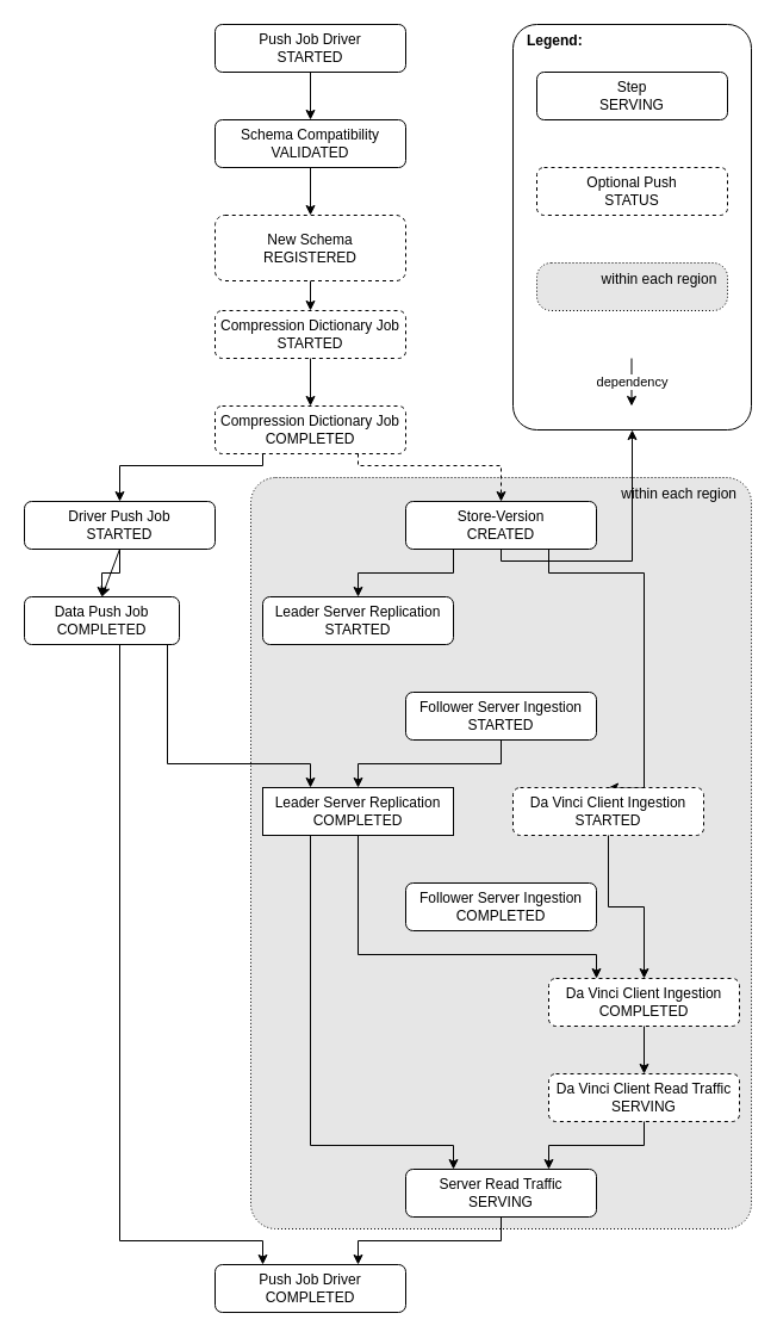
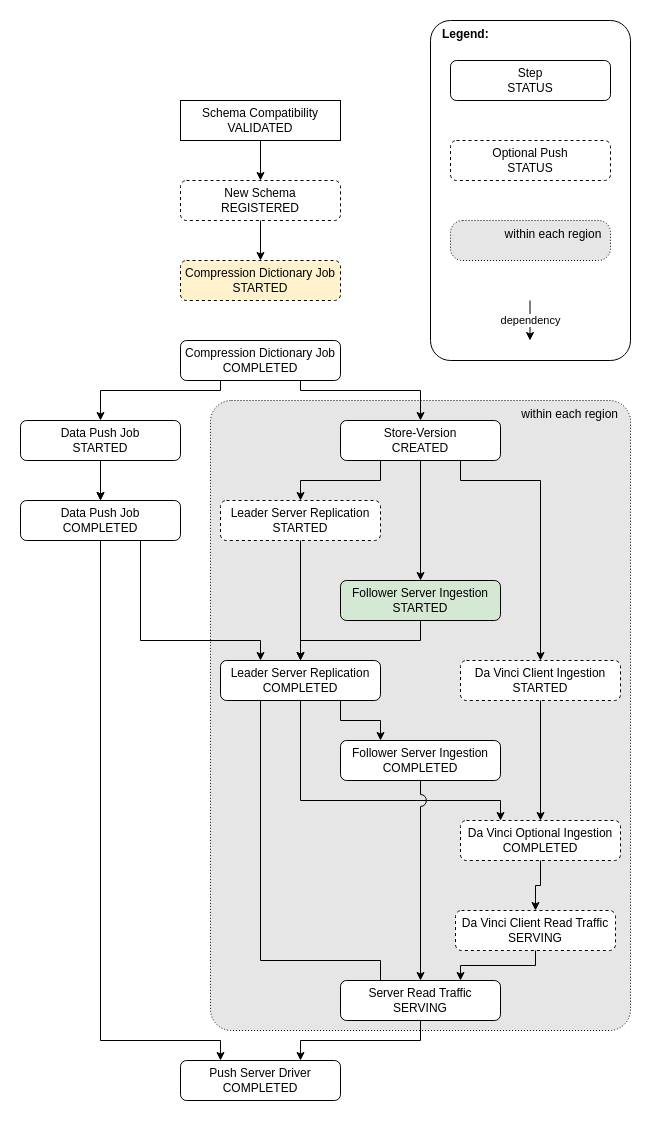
- <mxCell id="3" value="Push Job Driver&lt;br&gt;STARTED" style="whiteSpace=wrap;html=1;imageAspect=1;resizeHeight=0;resizable=1;rounded=1;" vertex="1" parent="1"><mxGeometry x="180" y="20" width="160" height="40" as="geometry" /></mxCell>
- <mxCell id="4" value="" style="endArrow=classic;html=1;rounded=0;exitX=0.5;exitY=1;exitDx=0;exitDy=0;entryX=0.5;entryY=0;entryDx=0;entryDy=0;" edge="1" parent="1" source="3" target="7"><mxGeometry width="50" height="50" relative="1" as="geometry"><mxPoint x="70" y="240" as="sourcePoint" /><mxPoint x="140" y="240" as="targetPoint" /></mxGeometry></mxCell>
- <mxCell id="44" value="Step&lt;br&gt;SERVING" style="whiteSpace=wrap;html=1;imageAspect=1;resizeHeight=0;resizable=1;rounded=1;" vertex="1" parent="1"><mxGeometry x="450" y="60" width="160" height="40" as="geometry" /></mxCell>
+ <mxCell id="44" value="Step&lt;br&gt;STATUS" style="whiteSpace=wrap;html=1;imageAspect=1;resizeHeight=0;resizable=1;rounded=1;" vertex="1" parent="1"><mxGeometry x="450" y="60" width="160" height="40" as="geometry" /></mxCell>
- <mxCell id="7" value="Schema Compatibility&lt;br&gt;VALIDATED" style="whiteSpace=wrap;html=1;rounded=1;" vertex="1" parent="1"><mxGeometry x="180" y="100" width="160" height="40" as="geometry" /></mxCell>
+ <mxCell id="7" value="Schema Compatibility&lt;br&gt;VALIDATED" style="whiteSpace=wrap;html=1;rounded=0;" vertex="1" parent="1"><mxGeometry x="180" y="100" width="160" height="40" as="geometry" /></mxCell>
- <mxCell id="5" value="New Schema&lt;br&gt;REGISTERED" style="whiteSpace=wrap;html=1;dashed=1;rounded=1;" vertex="1" parent="1"><mxGeometry x="180" y="180" width="160" height="55" as="geometry" /></mxCell>
+ <mxCell id="5" value="New Schema&lt;br&gt;REGISTERED" style="whiteSpace=wrap;html=1;dashed=1;rounded=1;" vertex="1" parent="1"><mxGeometry x="180" y="180" width="160" height="40" as="geometry" /></mxCell>
- <mxCell id="9" value="Compression Dictionary Job&lt;br&gt;STARTED" style="whiteSpace=wrap;html=1;dashed=1;rounded=1;" vertex="1" parent="1"><mxGeometry x="180" y="260" width="160" height="40" as="geometry" /></mxCell>
+ <mxCell id="9" value="Compression Dictionary Job&lt;br&gt;STARTED" style="whiteSpace=wrap;html=1;dashed=1;rounded=1;fillColor=#fff2cc;" vertex="1" parent="1"><mxGeometry x="180" y="260" width="160" height="40" as="geometry" /></mxCell>
- <mxCell id="10" value="" style="endArrow=classic;html=1;rounded=0;exitX=0.5;exitY=1;exitDx=0;exitDy=0;entryX=0.5;entryY=0;entryDx=0;entryDy=0;" edge="1" parent="1" source="9" target="11"><mxGeometry width="50" height="50" relative="1" as="geometry"><mxPoint x="260" y="460" as="sourcePoint" /><mxPoint x="140" y="600" as="targetPoint" /></mxGeometry></mxCell>
- <mxCell id="11" value="Compression Dictionary Job&lt;br&gt;COMPLETED" style="whiteSpace=wrap;html=1;dashed=1;rounded=1;" vertex="1" parent="1"><mxGeometry x="180" y="340" width="160" height="40" as="geometry" /></mxCell>
+ <mxCell id="11" value="Compression Dictionary Job&lt;br&gt;COMPLETED" style="whiteSpace=wrap;html=1;dashed=0;rounded=1;" vertex="1" parent="1"><mxGeometry x="180" y="340" width="160" height="40" as="geometry" /></mxCell>
- <mxCell id="18" value="" style="endArrow=classic;html=1;rounded=0;exitX=0.75;exitY=1;exitDx=0;exitDy=0;edgeStyle=orthogonalEdgeStyle;dashed=1;" edge="1" parent="1" source="11" target="17"><mxGeometry width="50" height="50" relative="1" as="geometry"><mxPoint x="270" y="590" as="sourcePoint" /><mxPoint x="110" y="630" as="targetPoint" /><Array as="points"><mxPoint x="300" y="390" /><mxPoint x="420" y="390" /></Array></mxGeometry></mxCell>
+ <mxCell id="18" value="" style="endArrow=classic;html=1;rounded=0;exitX=0.75;exitY=1;exitDx=0;exitDy=0;edgeStyle=orthogonalEdgeStyle;" edge="1" parent="1" source="11" target="17"><mxGeometry width="50" height="50" relative="1" as="geometry"><mxPoint x="270" y="590" as="sourcePoint" /><mxPoint x="110" y="630" as="targetPoint" /><Array as="points"><mxPoint x="300" y="390" /><mxPoint x="420" y="390" /></Array></mxGeometry></mxCell>
- <mxCell id="14" value="Driver Push Job&lt;br&gt;STARTED" style="whiteSpace=wrap;html=1;rounded=1;" vertex="1" parent="1"><mxGeometry x="20" y="420" width="160" height="40" as="geometry" /></mxCell>
+ <mxCell id="14" value="Data Push Job&lt;br&gt;STARTED" style="whiteSpace=wrap;html=1;rounded=1;" vertex="1" parent="1"><mxGeometry x="20" y="420" width="160" height="40" as="geometry" /></mxCell>
- <mxCell id="24" value="" style="endArrow=classic;html=1;rounded=0;exitX=0.5;exitY=1;exitDx=0;exitDy=0;edgeStyle=orthogonalEdgeStyle;" edge="1" parent="1" source="17" target="43"><mxGeometry width="50" height="50" relative="1" as="geometry"><mxPoint x="430" y="710" as="sourcePoint" /><mxPoint x="310" y="870" as="targetPoint" /></mxGeometry></mxCell>
+ <mxCell id="24" value="" style="endArrow=classic;html=1;rounded=0;exitX=0.5;exitY=1;exitDx=0;exitDy=0;edgeStyle=orthogonalEdgeStyle;entryX=0.5;entryY=0;entryDx=0;entryDy=0;" edge="1" parent="1" source="17" target="38"><mxGeometry width="50" height="50" relative="1" as="geometry"><mxPoint x="430" y="710" as="sourcePoint" /><mxPoint x="310" y="870" as="targetPoint" /></mxGeometry></mxCell>
- <mxCell id="16" value="Data Push Job&lt;br style=&quot;border-color: var(--border-color);&quot;&gt;COMPLETED" style="whiteSpace=wrap;html=1;rounded=1;" vertex="1" parent="1"><mxGeometry x="20" y="500" width="130" height="40" as="geometry" /></mxCell>
+ <mxCell id="16" value="Data Push Job&lt;br style=&quot;border-color: var(--border-color);&quot;&gt;COMPLETED" style="whiteSpace=wrap;html=1;rounded=1;" vertex="1" parent="1"><mxGeometry x="20" y="500" width="160" height="40" as="geometry" /></mxCell>
- <mxCell id="36" value="Leader Server Replication&lt;br style=&quot;border-color: var(--border-color);&quot;&gt;STARTED" style="whiteSpace=wrap;html=1;rounded=1;" vertex="1" parent="1"><mxGeometry x="220" y="500" width="160" height="40" as="geometry" /></mxCell>
+ <mxCell id="36" value="Leader Server Replication&lt;br style=&quot;border-color: var(--border-color);&quot;&gt;STARTED" style="whiteSpace=wrap;html=1;rounded=1;dashed=1;" vertex="1" parent="1"><mxGeometry x="220" y="500" width="160" height="40" as="geometry" /></mxCell>
+ <mxCell id="37" value="" style="endArrow=classic;html=1;rounded=0;entryX=0.5;entryY=0;entryDx=0;entryDy=0;exitX=0.5;exitY=1;exitDx=0;exitDy=0;edgeStyle=orthogonalEdgeStyle;" edge="1" parent="1" source="36" target="20"><mxGeometry width="50" height="50" relative="1" as="geometry"><mxPoint x="390" y="470" as="sourcePoint" /><mxPoint x="350" y="590" as="targetPoint" /></mxGeometry></mxCell>
- <mxCell id="38" value="Follower Server Ingestion&lt;br style=&quot;border-color: var(--border-color);&quot;&gt;STARTED" style="whiteSpace=wrap;html=1;rounded=1;" vertex="1" parent="1"><mxGeometry x="340" y="580" width="160" height="40" as="geometry" /></mxCell>
+ <mxCell id="38" value="Follower Server Ingestion&lt;br style=&quot;border-color: var(--border-color);&quot;&gt;STARTED" style="whiteSpace=wrap;html=1;rounded=1;fillColor=#d5e8d4;" vertex="1" parent="1"><mxGeometry x="340" y="580" width="160" height="40" as="geometry" /></mxCell>
- <mxCell id="20" value="Leader Server Replication&lt;br style=&quot;border-color: var(--border-color);&quot;&gt;COMPLETED" style="whiteSpace=wrap;html=1;rounded=0;" vertex="1" parent="1"><mxGeometry x="220" y="660" width="160" height="40" as="geometry" /></mxCell>
+ <mxCell id="20" value="Leader Server Replication&lt;br style=&quot;border-color: var(--border-color);&quot;&gt;COMPLETED" style="whiteSpace=wrap;html=1;rounded=1;" vertex="1" parent="1"><mxGeometry x="220" y="660" width="160" height="40" as="geometry" /></mxCell>
- <mxCell id="39" value="Da Vinci Client Ingestion&lt;br style=&quot;border-color: var(--border-color);&quot;&gt;STARTED" style="whiteSpace=wrap;html=1;dashed=1;rounded=1;" vertex="1" parent="1"><mxGeometry x="430" y="660" width="160" height="40" as="geometry" /></mxCell>
+ <mxCell id="39" value="Da Vinci Client Ingestion&lt;br style=&quot;border-color: var(--border-color);&quot;&gt;STARTED" style="whiteSpace=wrap;html=1;dashed=1;rounded=1;" vertex="1" parent="1"><mxGeometry x="460" y="660" width="160" height="40" as="geometry" /></mxCell>
+ <mxCell id="26" value="" style="endArrow=classic;html=1;rounded=0;entryX=0.25;entryY=0;entryDx=0;entryDy=0;exitX=0.75;exitY=1;exitDx=0;exitDy=0;edgeStyle=orthogonalEdgeStyle;" edge="1" parent="1" source="20" target="22"><mxGeometry width="50" height="50" relative="1" as="geometry"><mxPoint x="390" y="550" as="sourcePoint" /><mxPoint x="350" y="670" as="targetPoint" /></mxGeometry></mxCell>
- <mxCell id="23" value="Da Vinci Client Ingestion&lt;br style=&quot;border-color: var(--border-color);&quot;&gt;COMPLETED" style="whiteSpace=wrap;html=1;dashed=1;rounded=1;" vertex="1" parent="1"><mxGeometry x="460" y="820" width="160" height="40" as="geometry" /></mxCell>
+ <mxCell id="23" value="Da Vinci Optional Ingestion&lt;br style=&quot;border-color: var(--border-color);&quot;&gt;COMPLETED" style="whiteSpace=wrap;html=1;dashed=1;rounded=1;" vertex="1" parent="1"><mxGeometry x="460" y="820" width="160" height="40" as="geometry" /></mxCell>
+ <mxCell id="31" value="" style="endArrow=classic;html=1;rounded=0;exitX=0.5;exitY=1;exitDx=0;exitDy=0;edgeStyle=orthogonalEdgeStyle;entryX=0.5;entryY=0;entryDx=0;entryDy=0;jumpStyle=arc;jumpSize=12;" edge="1" parent="1" source="22" target="27"><mxGeometry width="50" height="50" relative="1" as="geometry"><mxPoint x="480" y="560" as="sourcePoint" /><mxPoint x="420" y="820" as="targetPoint" /></mxGeometry></mxCell>
- <mxCell id="29" value="Da Vinci Client&amp;nbsp;Read Traffic&lt;br&gt;SERVING" style="whiteSpace=wrap;html=1;dashed=1;rounded=1;" vertex="1" parent="1"><mxGeometry x="460" y="900" width="160" height="40" as="geometry" /></mxCell>
+ <mxCell id="29" value="Da Vinci Client&amp;nbsp;Read Traffic&lt;br&gt;SERVING" style="whiteSpace=wrap;html=1;dashed=1;rounded=1;" vertex="1" parent="1"><mxGeometry x="455" y="910" width="160" height="40" as="geometry" /></mxCell>
- <mxCell id="32" value="" style="endArrow=classic;html=1;rounded=0;entryX=0.25;entryY=0;entryDx=0;entryDy=0;exitX=0.25;exitY=1;exitDx=0;exitDy=0;edgeStyle=orthogonalEdgeStyle;" edge="1" parent="1" source="20" target="27"><mxGeometry width="50" height="50" relative="1" as="geometry"><mxPoint x="490" y="570" as="sourcePoint" /><mxPoint x="570" y="930" as="targetPoint" /><Array as="points"><mxPoint x="260" y="960" /><mxPoint x="380" y="960" /></Array></mxGeometry></mxCell>
+ <mxCell id="32" value="" style="endArrow=none;html=1;rounded=0;entryX=0.25;entryY=0;entryDx=0;entryDy=0;exitX=0.25;exitY=1;exitDx=0;exitDy=0;edgeStyle=orthogonalEdgeStyle;" edge="1" parent="1" source="20" target="27"><mxGeometry width="50" height="50" relative="1" as="geometry"><mxPoint x="490" y="570" as="sourcePoint" /><mxPoint x="570" y="930" as="targetPoint" /><Array as="points"><mxPoint x="260" y="960" /><mxPoint x="380" y="960" /></Array></mxGeometry></mxCell>
- <mxCell id="33" value="Push Job Driver&lt;br&gt;COMPLETED" style="whiteSpace=wrap;html=1;imageAspect=1;resizeHeight=0;resizable=1;rounded=1;" vertex="1" parent="1"><mxGeometry x="180" y="1060" width="160" height="40" as="geometry" /></mxCell>
+ <mxCell id="33" value="Push Server Driver&lt;br&gt;COMPLETED" style="whiteSpace=wrap;html=1;imageAspect=1;resizeHeight=0;resizable=1;rounded=1;" vertex="1" parent="1"><mxGeometry x="180" y="1060" width="160" height="40" as="geometry" /></mxCell>
